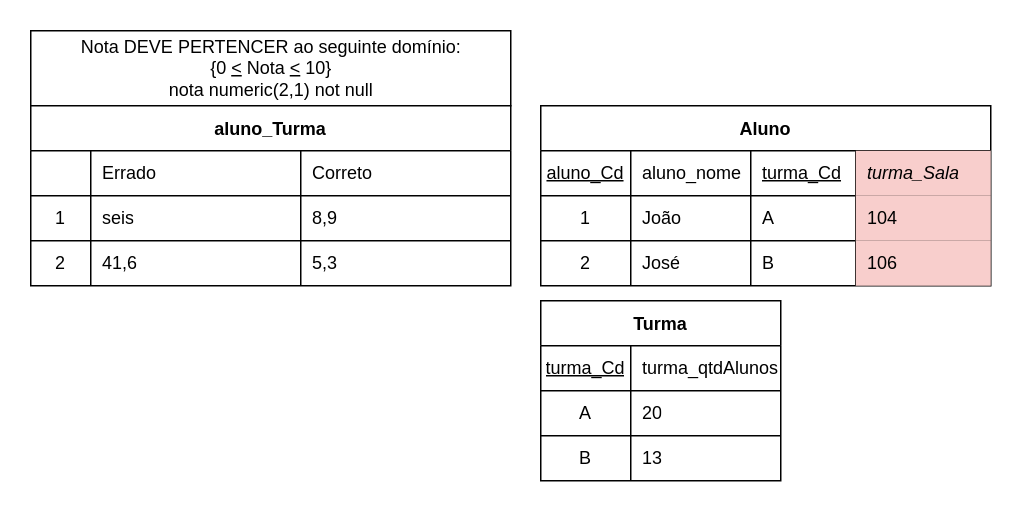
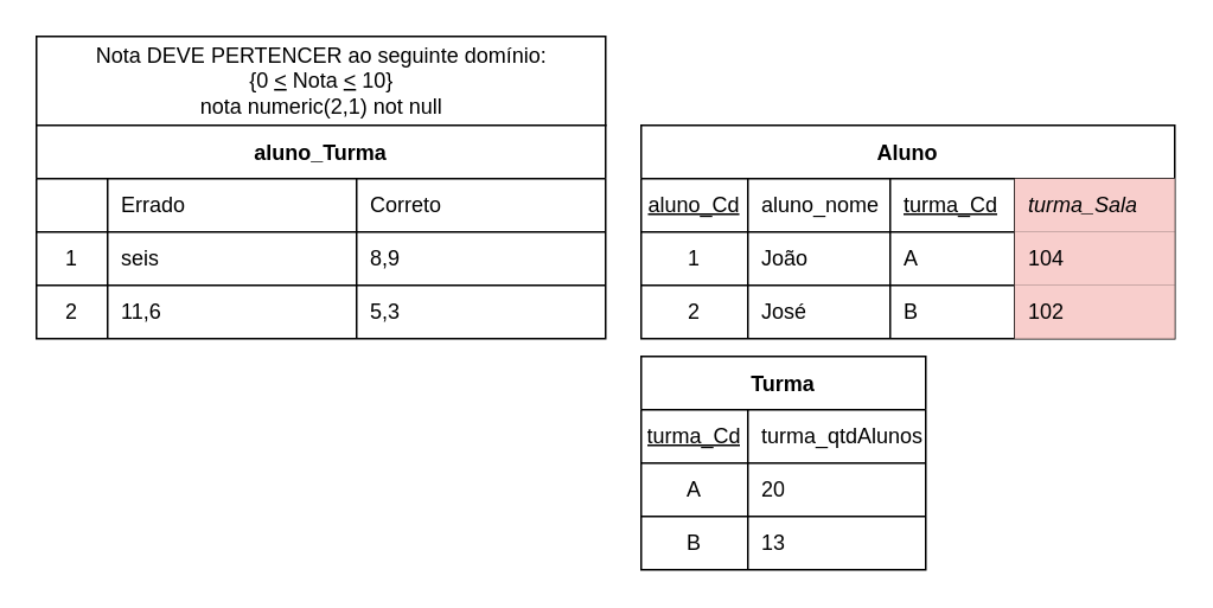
- <mxCell id="14" value="41,6" style="shape=partialRectangle;html=1;whiteSpace=wrap;connectable=0;fillColor=none;top=0;left=0;bottom=0;right=0;align=left;spacingLeft=6;overflow=hidden;" vertex="1" parent="12"><mxGeometry x="40" width="140" height="30" as="geometry"><mxRectangle width="140" height="30" as="alternateBounds" /></mxGeometry></mxCell>
+ <mxCell id="14" value="11,6" style="shape=partialRectangle;html=1;whiteSpace=wrap;connectable=0;fillColor=none;top=0;left=0;bottom=0;right=0;align=left;spacingLeft=6;overflow=hidden;" vertex="1" parent="12"><mxGeometry x="40" width="140" height="30" as="geometry"><mxRectangle width="140" height="30" as="alternateBounds" /></mxGeometry></mxCell>
- <mxCell id="32" value="106" style="shape=partialRectangle;html=1;whiteSpace=wrap;connectable=0;fillColor=#f8cecc;top=0;left=0;bottom=0;right=0;align=left;spacingLeft=6;overflow=hidden;sketch=0;strokeColor=#b85450;" vertex="1" parent="28"><mxGeometry x="210" width="90" height="30" as="geometry"><mxRectangle width="90" height="30" as="alternateBounds" /></mxGeometry></mxCell>
+ <mxCell id="32" value="102" style="shape=partialRectangle;html=1;whiteSpace=wrap;connectable=0;fillColor=#f8cecc;top=0;left=0;bottom=0;right=0;align=left;spacingLeft=6;overflow=hidden;sketch=0;strokeColor=#b85450;" vertex="1" parent="28"><mxGeometry x="210" width="90" height="30" as="geometry"><mxRectangle width="90" height="30" as="alternateBounds" /></mxGeometry></mxCell>
